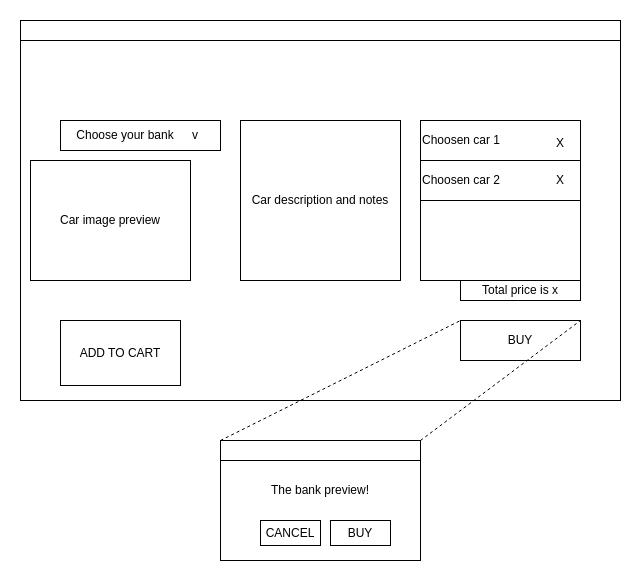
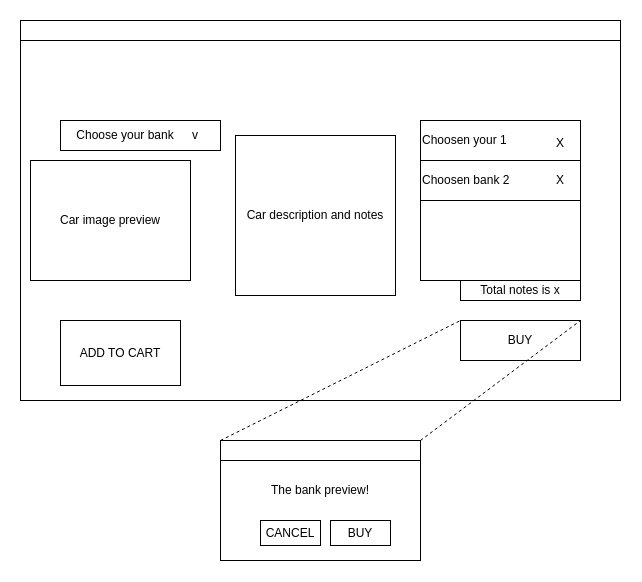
- <mxCell id="11" value="Choosen car 1" style="rounded=0;whiteSpace=wrap;html=1;fillColor=none;align=left;" parent="1" vertex="1"><mxGeometry x="420" y="120" width="160" height="40" as="geometry" /></mxCell>
+ <mxCell id="11" value="Choosen your 1" style="rounded=0;whiteSpace=wrap;html=1;fillColor=none;align=left;" parent="1" vertex="1"><mxGeometry x="420" y="120" width="160" height="40" as="geometry" /></mxCell>
- <mxCell id="12" value="Choosen car 2" style="rounded=0;whiteSpace=wrap;html=1;fillColor=none;align=left;" parent="1" vertex="1"><mxGeometry x="420" y="160" width="160" height="40" as="geometry" /></mxCell>
+ <mxCell id="12" value="Choosen bank 2" style="rounded=0;whiteSpace=wrap;html=1;fillColor=none;align=left;" parent="1" vertex="1"><mxGeometry x="420" y="160" width="160" height="40" as="geometry" /></mxCell>
- <mxCell id="8" value="Car description and notes" style="rounded=0;whiteSpace=wrap;html=1;fillColor=none;" parent="1" vertex="1"><mxGeometry x="240" y="120" width="160" height="160" as="geometry" /></mxCell>
+ <mxCell id="8" value="Car description and notes" style="rounded=0;whiteSpace=wrap;html=1;fillColor=none;" parent="1" vertex="1"><mxGeometry x="235" y="135" width="160" height="160" as="geometry" /></mxCell>
- <mxCell id="15" value="Total price is x" style="rounded=0;whiteSpace=wrap;html=1;fillColor=none;" parent="1" vertex="1"><mxGeometry x="460" y="280" width="120" height="20" as="geometry" /></mxCell>
+ <mxCell id="15" value="Total notes is x" style="rounded=0;whiteSpace=wrap;html=1;fillColor=none;" parent="1" vertex="1"><mxGeometry x="460" y="280" width="120" height="20" as="geometry" /></mxCell>
